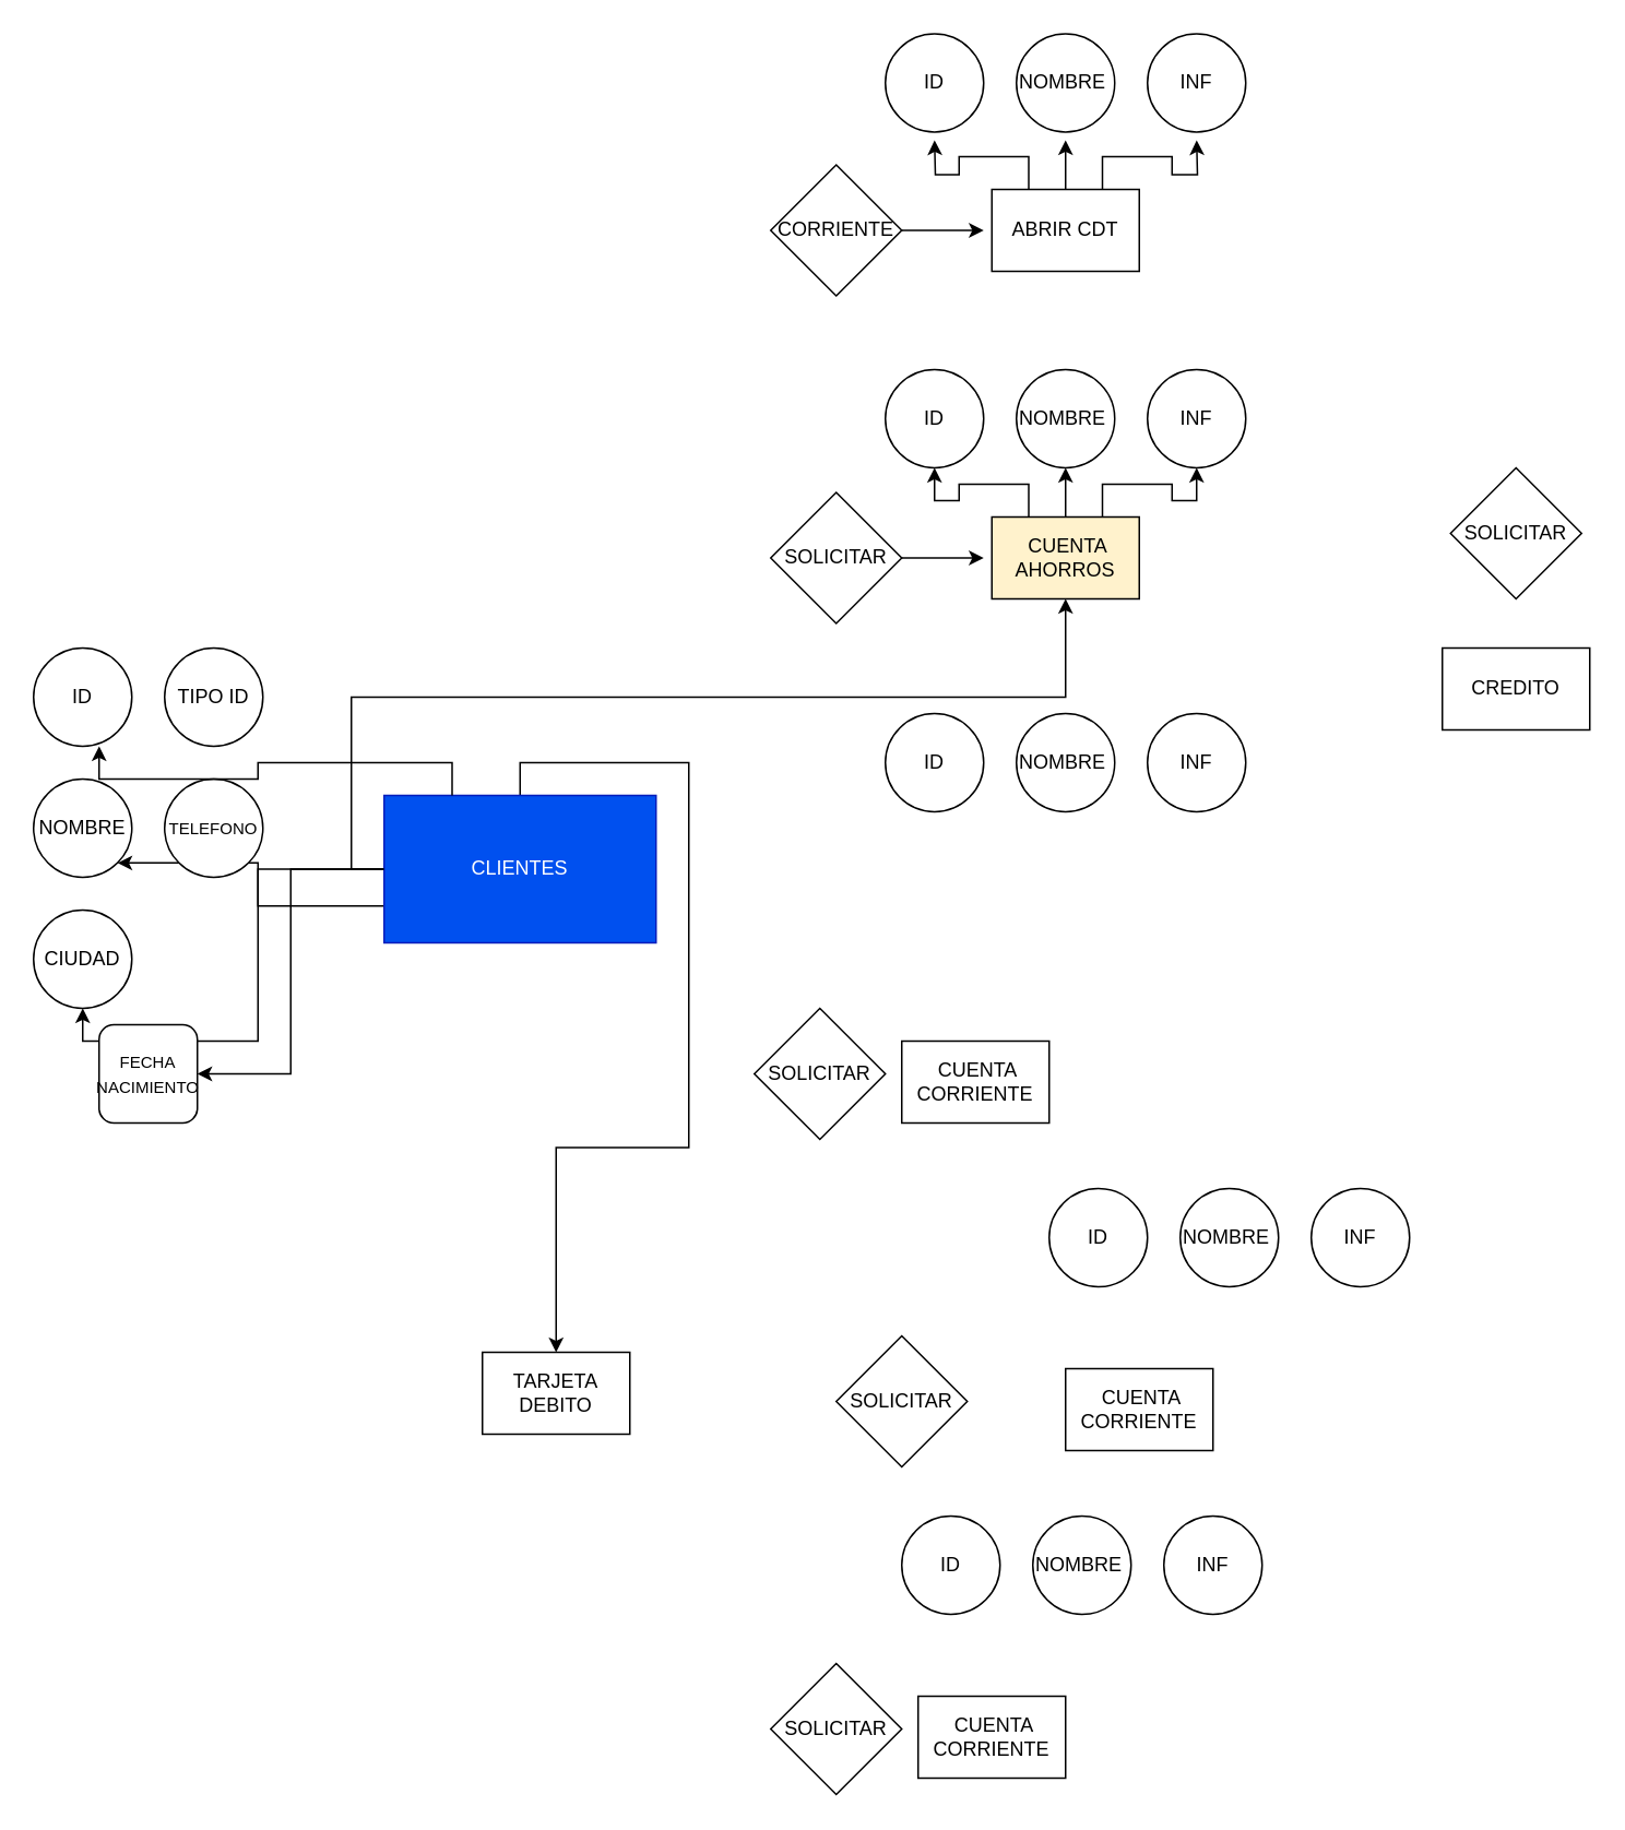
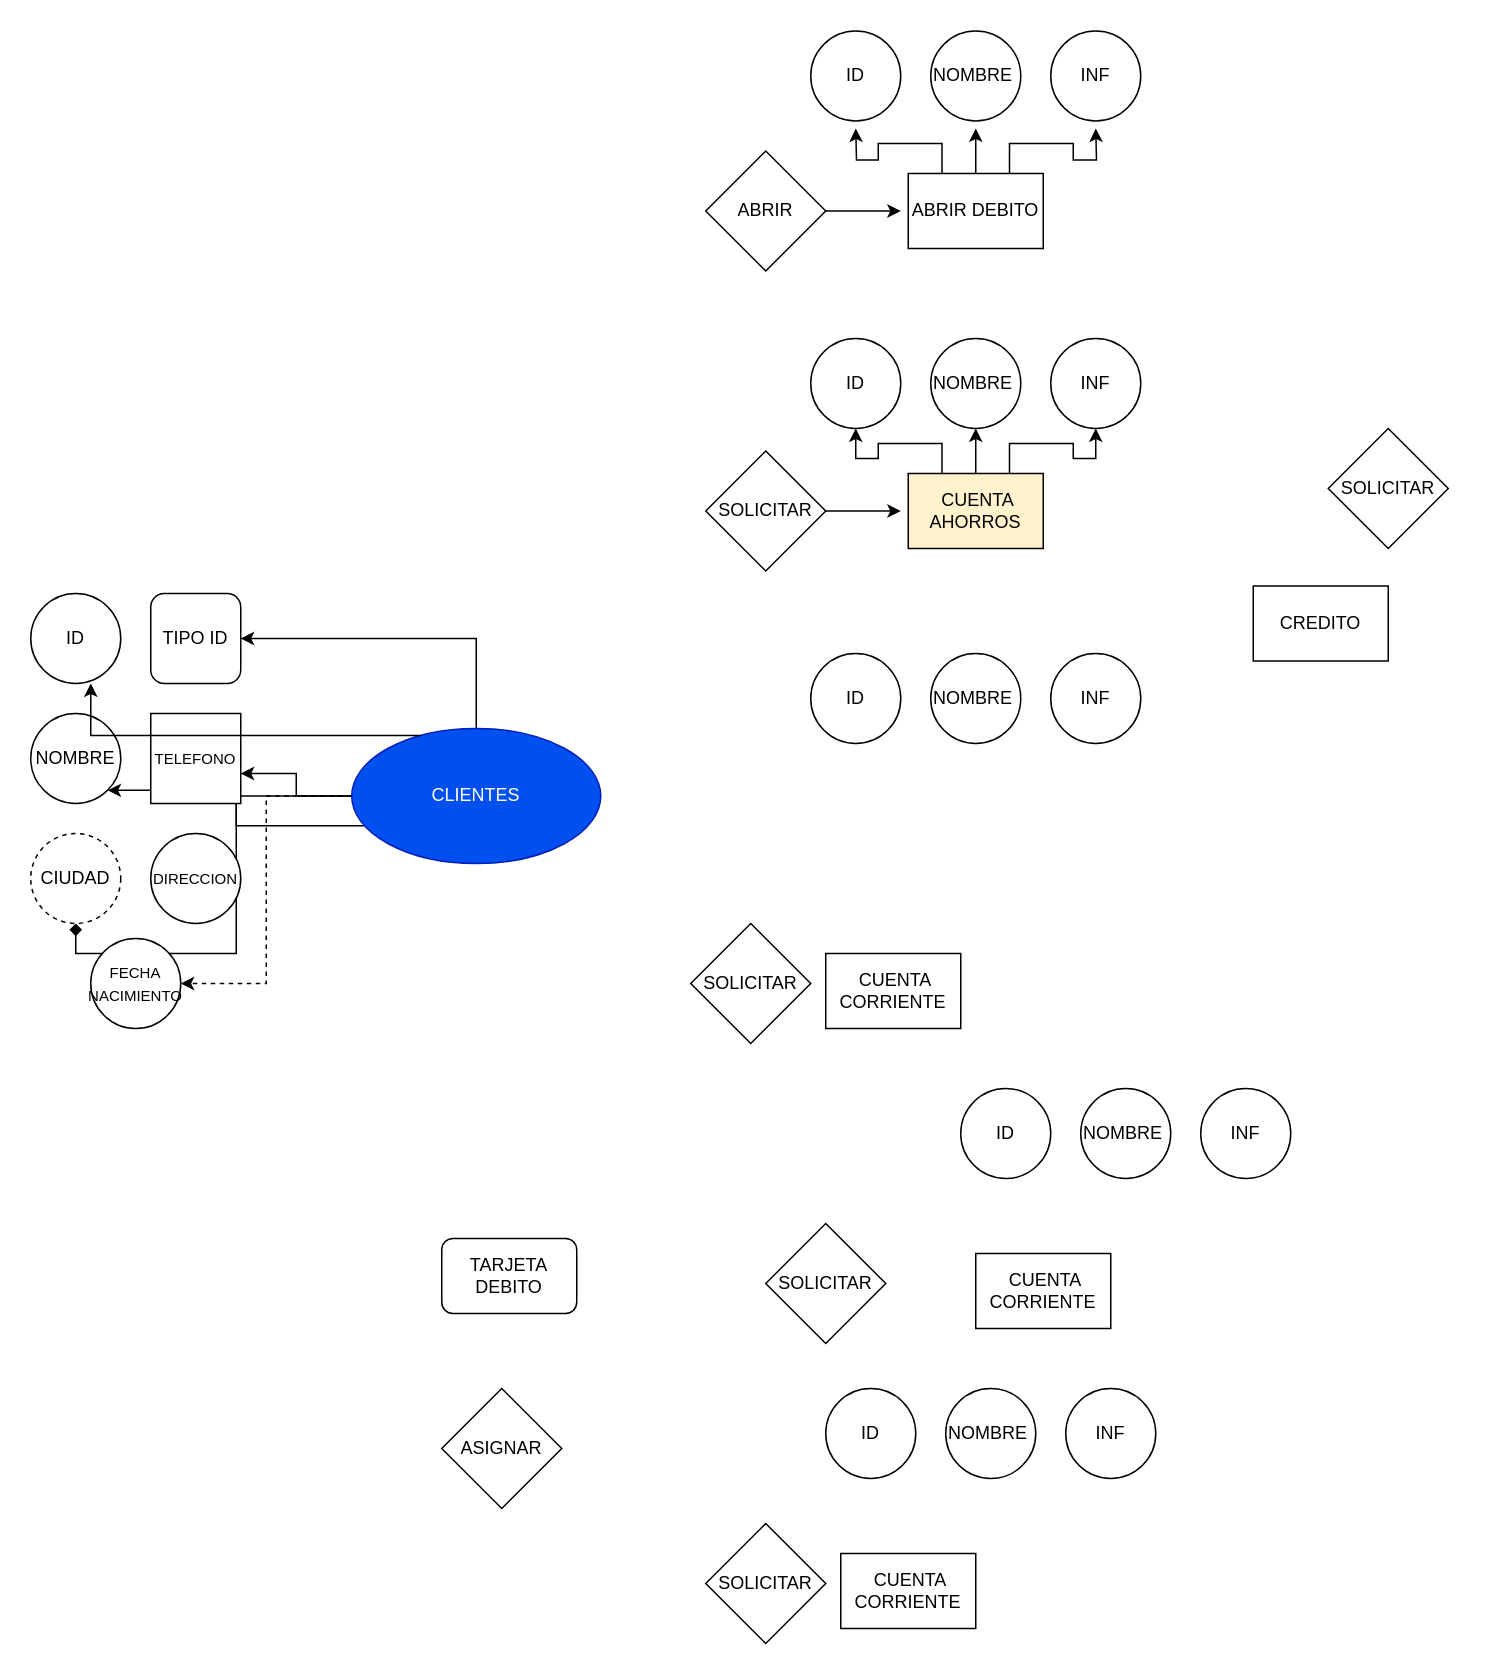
- <mxCell id="32" value="CORRIENTE" style="rhombus;whiteSpace=wrap;html=1;" vertex="1" parent="1"><mxGeometry x="470" y="100" width="80" height="80" as="geometry" /></mxCell>
+ <mxCell id="32" value="ABRIR" style="rhombus;whiteSpace=wrap;html=1;" vertex="1" parent="1"><mxGeometry x="470" y="100" width="80" height="80" as="geometry" /></mxCell>
- <mxCell id="26" value="ABRIR CDT" style="rounded=0;whiteSpace=wrap;html=1;" vertex="1" parent="1"><mxGeometry x="605" y="115" width="90" height="50" as="geometry" /></mxCell>
+ <mxCell id="26" value="ABRIR DEBITO" style="rounded=0;whiteSpace=wrap;html=1;" vertex="1" parent="1"><mxGeometry x="605" y="115" width="90" height="50" as="geometry" /></mxCell>
- <mxCell id="27" value="&lt;span style=&quot;background-color: transparent; color: light-dark(rgb(0, 0, 0), rgb(255, 255, 255));&quot;&gt;CREDITO&lt;/span&gt;" style="rounded=0;whiteSpace=wrap;html=1;" vertex="1" parent="1"><mxGeometry x="880" y="395" width="90" height="50" as="geometry" /></mxCell>
+ <mxCell id="27" value="&lt;span style=&quot;background-color: transparent; color: light-dark(rgb(0, 0, 0), rgb(255, 255, 255));&quot;&gt;CREDITO&lt;/span&gt;" style="rounded=0;whiteSpace=wrap;html=1;" vertex="1" parent="1"><mxGeometry x="835" y="390" width="90" height="50" as="geometry" /></mxCell>
- <mxCell id="35" value="TIPO ID" style="ellipse;whiteSpace=wrap;html=1;" vertex="1" parent="1"><mxGeometry x="100" y="395" width="60" height="60" as="geometry" /></mxCell>
+ <mxCell id="35" value="TIPO ID" style="whiteSpace=wrap;html=1;rounded=1;" vertex="1" parent="1"><mxGeometry x="100" y="395" width="60" height="60" as="geometry" /></mxCell>
- <mxCell id="42" style="edgeStyle=orthogonalEdgeStyle;rounded=0;orthogonalLoop=1;jettySize=auto;html=1;exitX=0;exitY=0.5;exitDx=0;exitDy=0;" edge="1" parent="1" source="6" target="22"><mxGeometry relative="1" as="geometry" /></mxCell>
+ <mxCell id="42" style="edgeStyle=orthogonalEdgeStyle;rounded=0;orthogonalLoop=1;jettySize=auto;html=1;exitX=0;exitY=0.5;exitDx=0;exitDy=0;entryX=1;entryY=0.667;entryDx=0;entryDy=0;entryPerimeter=0;" edge="1" parent="1" source="6" target="38"><mxGeometry relative="1" as="geometry" /></mxCell>
- <mxCell id="38" value="&lt;font style=&quot;font-size: 10px;&quot;&gt;TELEFONO&lt;/font&gt;" style="ellipse;whiteSpace=wrap;html=1;" vertex="1" parent="1"><mxGeometry x="100" y="475" width="60" height="60" as="geometry" /></mxCell>
+ <mxCell id="38" value="&lt;font style=&quot;font-size: 10px;&quot;&gt;TELEFONO&lt;/font&gt;" style="whiteSpace=wrap;html=1;rounded=0;" vertex="1" parent="1"><mxGeometry x="100" y="475" width="60" height="60" as="geometry" /></mxCell>
- <mxCell id="6" value="CLIENTES" style="rounded=0;whiteSpace=wrap;html=1;fillColor=#0050ef;fontColor=#ffffff;strokeColor=#001DBC;" vertex="1" parent="1"><mxGeometry x="234" y="485" width="166" height="90" as="geometry" /></mxCell>
+ <mxCell id="6" value="CLIENTES" style="ellipse;whiteSpace=wrap;html=1;fillColor=#0050ef;fontColor=#ffffff;strokeColor=#001DBC;" vertex="1" parent="1"><mxGeometry x="234" y="485" width="166" height="90" as="geometry" /></mxCell>
- <mxCell id="39" value="CIUDAD" style="ellipse;whiteSpace=wrap;html=1;" vertex="1" parent="1"><mxGeometry x="20" y="555" width="60" height="60" as="geometry" /></mxCell>
+ <mxCell id="39" value="CIUDAD" style="ellipse;whiteSpace=wrap;html=1;dashed=1;" vertex="1" parent="1"><mxGeometry x="20" y="555" width="60" height="60" as="geometry" /></mxCell>
+ <mxCell id="37" value="&lt;font style=&quot;font-size: 10px;&quot;&gt;DIRECCION&lt;/font&gt;" style="ellipse;whiteSpace=wrap;html=1;" vertex="1" parent="1"><mxGeometry x="100" y="555" width="60" height="60" as="geometry" /></mxCell>
- <mxCell id="5" style="edgeStyle=orthogonalEdgeStyle;rounded=0;orthogonalLoop=1;jettySize=auto;html=1;entryX=0.5;entryY=1;entryDx=0;entryDy=0;" edge="1" parent="1" source="6" target="39"><mxGeometry relative="1" as="geometry" /></mxCell>
+ <mxCell id="5" style="edgeStyle=orthogonalEdgeStyle;rounded=0;orthogonalLoop=1;jettySize=auto;html=1;entryX=0.5;entryY=1;entryDx=0;entryDy=0;endArrow=diamond;" edge="1" parent="1" source="6" target="39"><mxGeometry relative="1" as="geometry" /></mxCell>
- <mxCell id="4" style="edgeStyle=orthogonalEdgeStyle;rounded=0;orthogonalLoop=1;jettySize=auto;html=1;entryX=1;entryY=0.5;entryDx=0;entryDy=0;" edge="1" parent="1" source="6" target="40"><mxGeometry relative="1" as="geometry" /></mxCell>
+ <mxCell id="4" style="edgeStyle=orthogonalEdgeStyle;rounded=0;orthogonalLoop=1;jettySize=auto;html=1;entryX=1;entryY=0.5;entryDx=0;entryDy=0;dashed=1;" edge="1" parent="1" source="6" target="40"><mxGeometry relative="1" as="geometry" /></mxCell>
- <mxCell id="2" style="edgeStyle=orthogonalEdgeStyle;rounded=0;orthogonalLoop=1;jettySize=auto;html=1;exitX=0.5;exitY=0;exitDx=0;exitDy=0;" edge="1" parent="1" source="6" target="18"><mxGeometry relative="1" as="geometry" /></mxCell>
+ <mxCell id="2" style="edgeStyle=orthogonalEdgeStyle;rounded=0;orthogonalLoop=1;jettySize=auto;html=1;exitX=0.5;exitY=0;exitDx=0;exitDy=0;entryX=1;entryY=0.5;entryDx=0;entryDy=0;" edge="1" parent="1" source="6" target="35"><mxGeometry relative="1" as="geometry" /></mxCell>
- <mxCell id="40" value="&lt;font style=&quot;font-size: 10px;&quot;&gt;FECHA NACIMIENTO&lt;/font&gt;" style="whiteSpace=wrap;html=1;rounded=1;" vertex="1" parent="1"><mxGeometry x="60" y="625" width="60" height="60" as="geometry" /></mxCell>
+ <mxCell id="40" value="&lt;font style=&quot;font-size: 10px;&quot;&gt;FECHA NACIMIENTO&lt;/font&gt;" style="ellipse;whiteSpace=wrap;html=1;" vertex="1" parent="1"><mxGeometry x="60" y="625" width="60" height="60" as="geometry" /></mxCell>
- <mxCell id="18" value="&lt;div&gt;TARJETA DEBITO&lt;/div&gt;" style="rounded=0;whiteSpace=wrap;html=1;" vertex="1" parent="1"><mxGeometry x="294" y="825" width="90" height="50" as="geometry" /></mxCell>
+ <mxCell id="18" value="&lt;div&gt;TARJETA DEBITO&lt;/div&gt;" style="whiteSpace=wrap;html=1;rounded=1;" vertex="1" parent="1"><mxGeometry x="294" y="825" width="90" height="50" as="geometry" /></mxCell>
+ <mxCell id="7" value="ASIGNAR" style="rhombus;whiteSpace=wrap;html=1;" vertex="1" parent="1"><mxGeometry x="294" y="925" width="80" height="80" as="geometry" /></mxCell>
